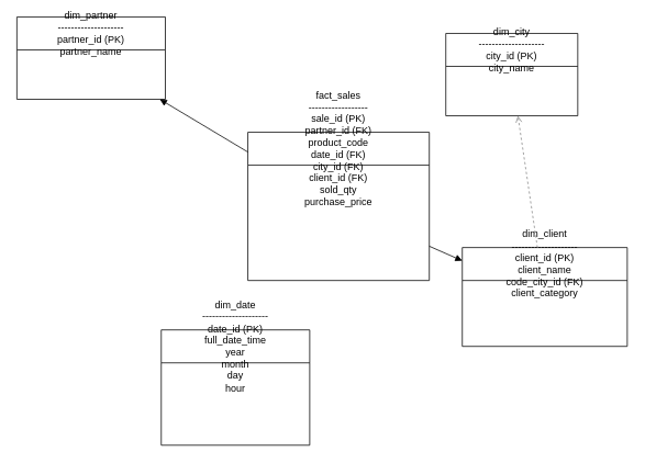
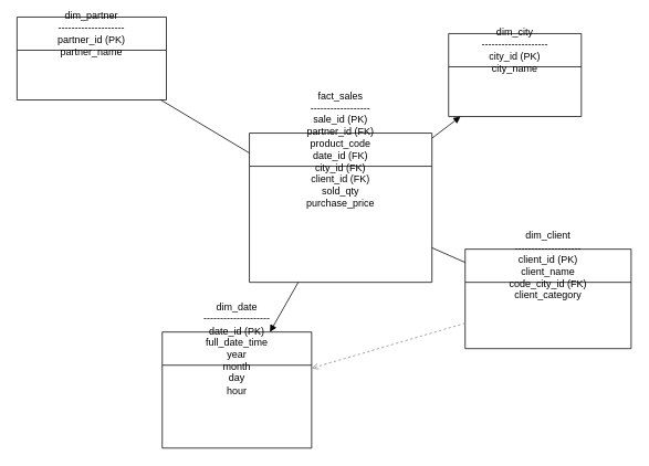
- <mxCell id="4" style="endArrow=block;html=1;strokeColor=#000000;" edge="1" parent="1" source="2" target="3"><mxGeometry relative="1" as="geometry" /></mxCell>
+ <mxCell id="4" style="endArrow=none;html=1;strokeColor=#000000;" edge="1" parent="1" source="2" target="3"><mxGeometry relative="1" as="geometry" /></mxCell>
+ <mxCell id="8" style="endArrow=block;html=1;strokeColor=#000000;" edge="1" parent="1" source="2" target="7"><mxGeometry relative="1" as="geometry" /></mxCell>
- <mxCell id="11" style="endArrow=open;dashed=1;html=1;strokeColor=#888888;" edge="1" parent="1" source="9" target="7"><mxGeometry relative="1" as="geometry"><mxPoint x="670" y="150" as="targetPoint" /></mxGeometry></mxCell>
+ <mxCell id="11" style="endArrow=open;dashed=1;html=1;strokeColor=#888888;" edge="1" parent="1" source="9" target="5"><mxGeometry relative="1" as="geometry"><mxPoint x="670" y="150" as="targetPoint" /></mxGeometry></mxCell>
- <mxCell id="10" style="endArrow=block;html=1;strokeColor=#000000;" edge="1" parent="1" source="2" target="9"><mxGeometry relative="1" as="geometry" /></mxCell>
+ <mxCell id="10" style="endArrow=none;html=1;strokeColor=#000000;" edge="1" parent="1" source="2" target="9"><mxGeometry relative="1" as="geometry" /></mxCell>
+ <mxCell id="6" style="endArrow=block;html=1;strokeColor=#000000;" edge="1" parent="1" source="2" target="5"><mxGeometry relative="1" as="geometry" /></mxCell>
